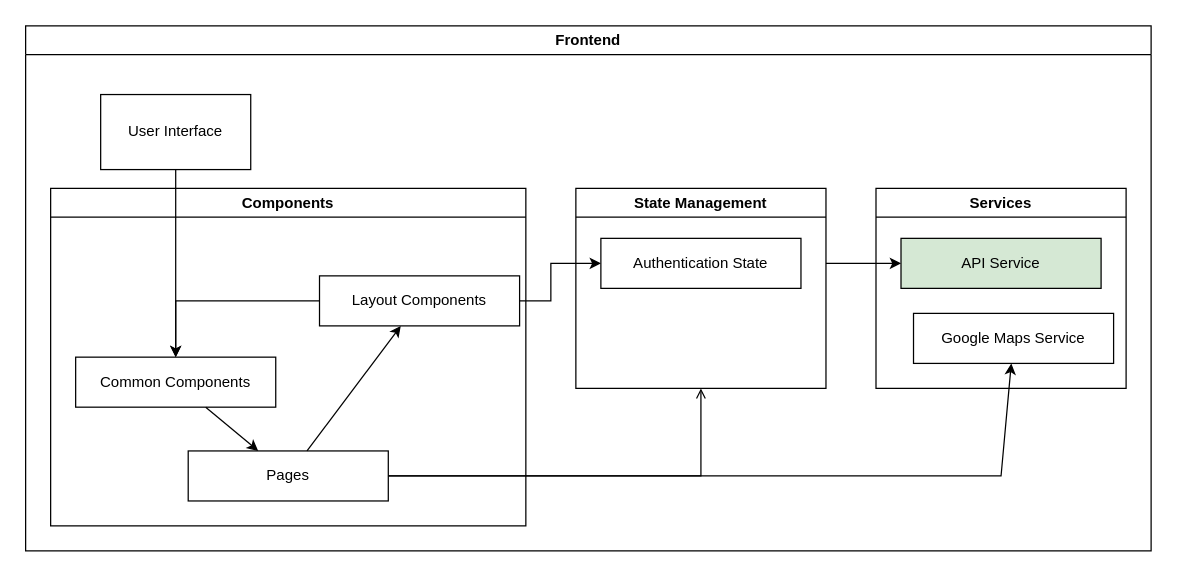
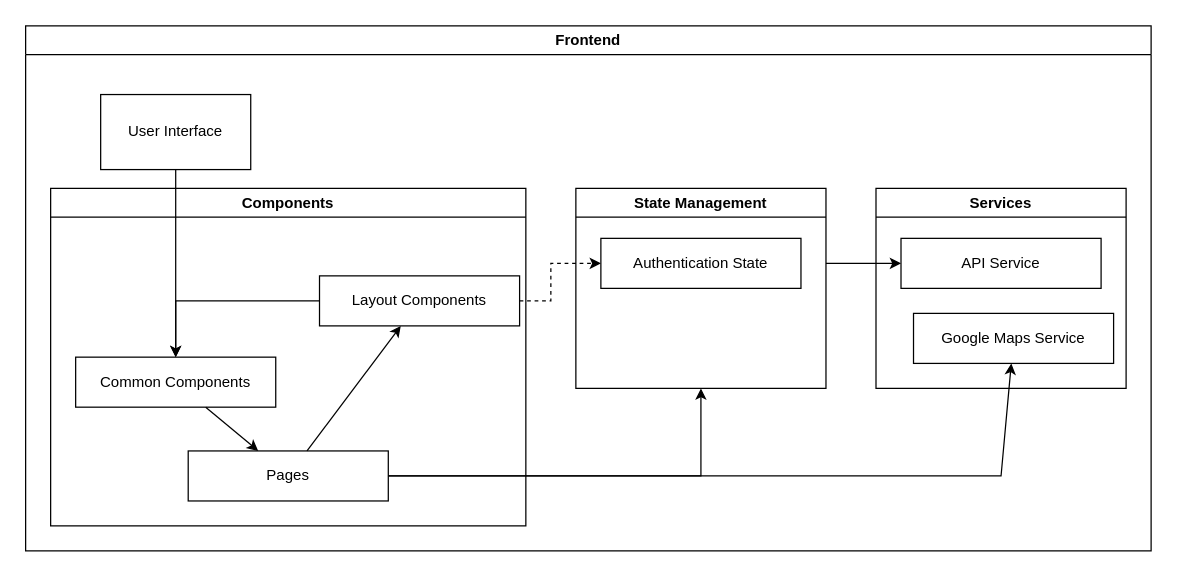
- <mxCell id="14" value="API Service" style="rounded=0;whiteSpace=wrap;html=1;fillColor=#d5e8d4;" parent="12" vertex="1"><mxGeometry x="20" y="40" width="160" height="40" as="geometry" /></mxCell>
+ <mxCell id="14" value="API Service" style="rounded=0;whiteSpace=wrap;html=1;" parent="12" vertex="1"><mxGeometry x="20" y="40" width="160" height="40" as="geometry" /></mxCell>
- <mxCell id="16" value="" style="endArrow=classic;html=1;rounded=0;" parent="2" source="6" target="20" edge="1"><mxGeometry relative="1" as="geometry"><Array as="points"><mxPoint x="420" y="220" /><mxPoint x="420" y="190" /></Array></mxGeometry></mxCell>
+ <mxCell id="16" value="" style="endArrow=classic;html=1;rounded=0;dashed=1;" parent="2" source="6" target="20" edge="1"><mxGeometry relative="1" as="geometry"><Array as="points"><mxPoint x="420" y="220" /><mxPoint x="420" y="190" /></Array></mxGeometry></mxCell>
- <mxCell id="18" value="" style="endArrow=open;html=1;rounded=0;" edge="1" parent="2" source="4" target="19"><mxGeometry relative="1" as="geometry"><mxPoint x="148" y="340" as="sourcePoint" /><mxPoint x="572" y="40" as="targetPoint" /><Array as="points"><mxPoint x="540" y="360" /></Array></mxGeometry></mxCell>
+ <mxCell id="18" value="" style="endArrow=classic;html=1;rounded=0;" edge="1" parent="2" source="4" target="19"><mxGeometry relative="1" as="geometry"><mxPoint x="148" y="340" as="sourcePoint" /><mxPoint x="572" y="40" as="targetPoint" /><Array as="points"><mxPoint x="540" y="360" /></Array></mxGeometry></mxCell>
